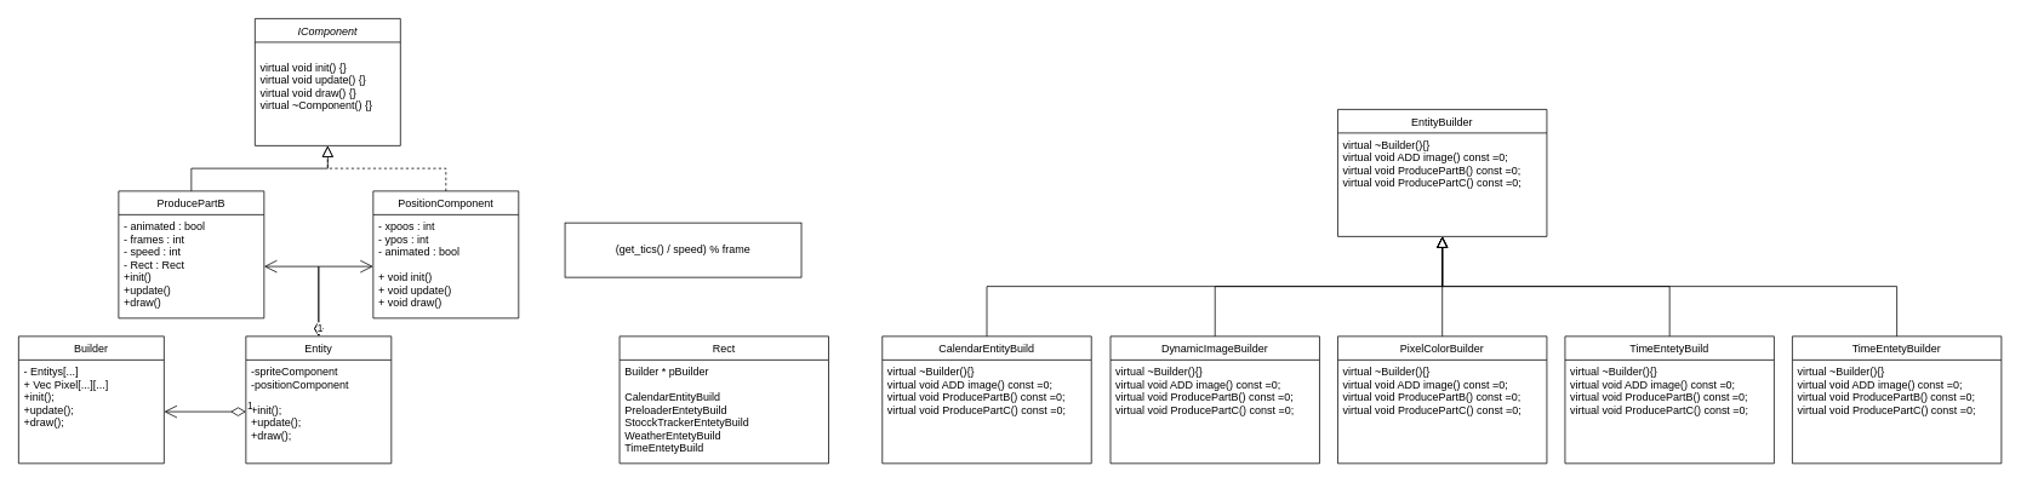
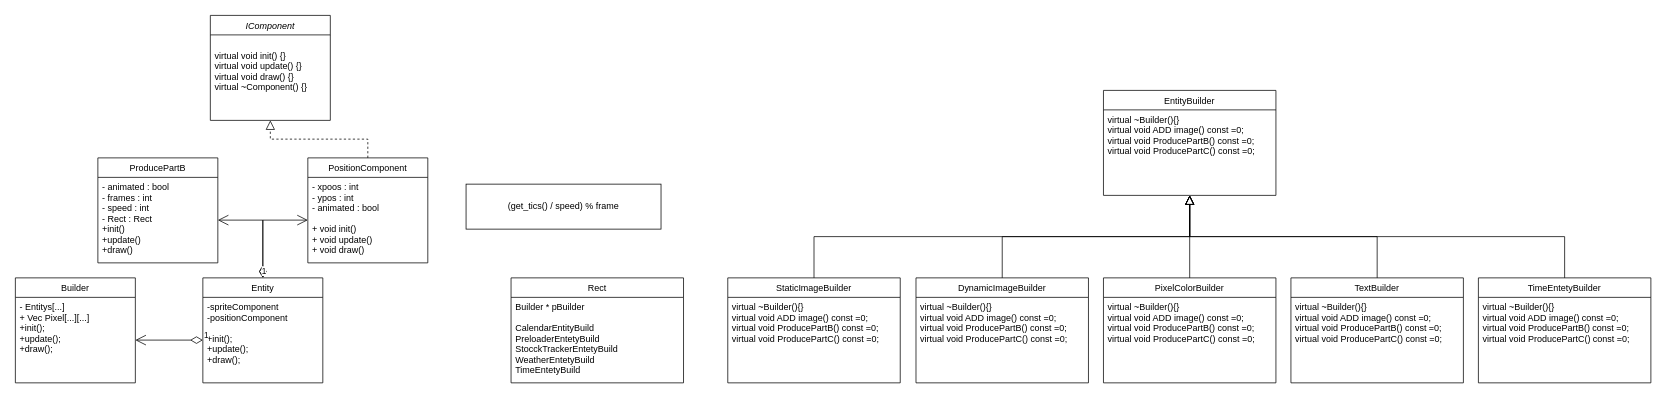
- <mxCell id="6" value="" style="endArrow=block;endSize=10;endFill=0;shadow=0;strokeWidth=1;rounded=0;edgeStyle=elbowEdgeStyle;elbow=vertical;" parent="1" source="4" target="2" edge="1"><mxGeometry width="160" relative="1" as="geometry"><mxPoint x="344" y="33" as="sourcePoint" /><mxPoint x="344" y="33" as="targetPoint" /></mxGeometry></mxCell>
- <mxCell id="19" value="CalendarEntityBuild" style="swimlane;fontStyle=0;align=center;verticalAlign=top;childLayout=stackLayout;horizontal=1;startSize=26;horizontalStack=0;resizeParent=1;resizeLast=0;collapsible=1;marginBottom=0;rounded=0;shadow=0;strokeWidth=1;" vertex="1" parent="1"><mxGeometry x="970" y="370" width="230" height="140" as="geometry"><mxRectangle x="340" y="380" width="170" height="26" as="alternateBounds" /></mxGeometry></mxCell>
+ <mxCell id="19" value="StaticImageBuilder" style="swimlane;fontStyle=0;align=center;verticalAlign=top;childLayout=stackLayout;horizontal=1;startSize=26;horizontalStack=0;resizeParent=1;resizeLast=0;collapsible=1;marginBottom=0;rounded=0;shadow=0;strokeWidth=1;" vertex="1" parent="1"><mxGeometry x="970" y="370" width="230" height="140" as="geometry"><mxRectangle x="340" y="380" width="170" height="26" as="alternateBounds" /></mxGeometry></mxCell>
- <mxCell id="27" value="TimeEntetyBuild" style="swimlane;fontStyle=0;align=center;verticalAlign=top;childLayout=stackLayout;horizontal=1;startSize=26;horizontalStack=0;resizeParent=1;resizeLast=0;collapsible=1;marginBottom=0;rounded=0;shadow=0;strokeWidth=1;" vertex="1" parent="1"><mxGeometry x="1721" y="370" width="230" height="140" as="geometry"><mxRectangle x="340" y="380" width="170" height="26" as="alternateBounds" /></mxGeometry></mxCell>
+ <mxCell id="27" value="TextBuilder" style="swimlane;fontStyle=0;align=center;verticalAlign=top;childLayout=stackLayout;horizontal=1;startSize=26;horizontalStack=0;resizeParent=1;resizeLast=0;collapsible=1;marginBottom=0;rounded=0;shadow=0;strokeWidth=1;" vertex="1" parent="1"><mxGeometry x="1721" y="370" width="230" height="140" as="geometry"><mxRectangle x="340" y="380" width="170" height="26" as="alternateBounds" /></mxGeometry></mxCell>
